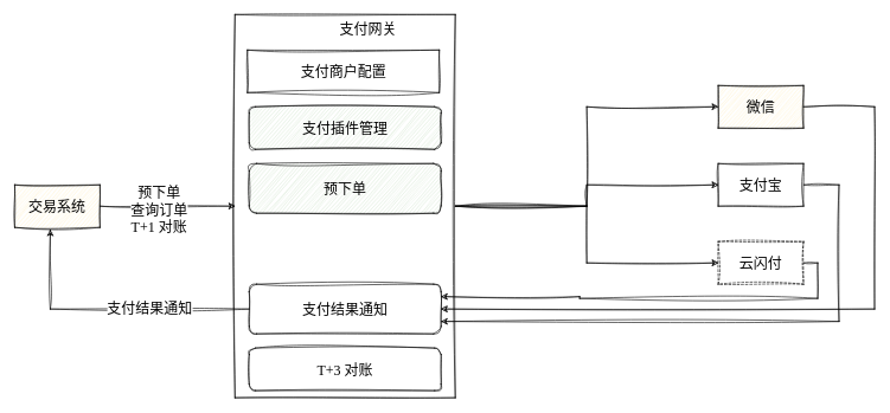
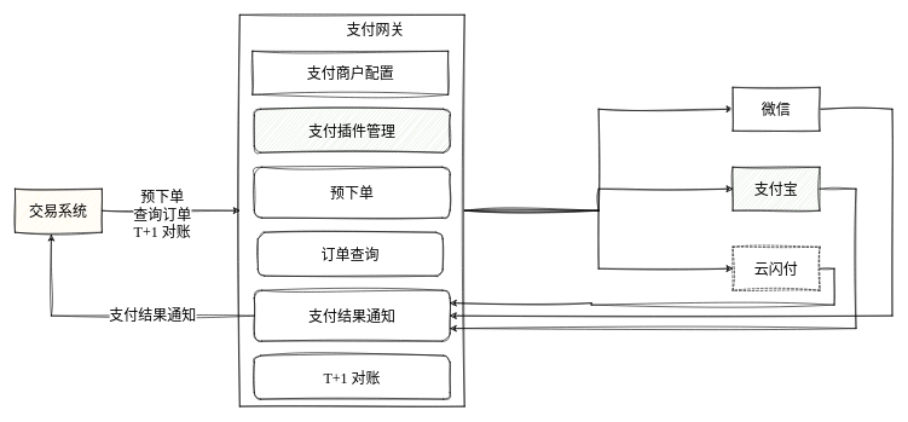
- <mxCell id="8" value="微信" style="rounded=0;whiteSpace=wrap;html=1;sketch=1;hachureGap=4;jiggle=2;curveFitting=1;fontFamily=Architects Daughter;fontSource=https%3A%2F%2Ffonts.googleapis.com%2Fcss%3Ffamily%3DArchitects%2BDaughter;fontSize=20;fillColor=#fff2cc;" vertex="1" parent="1"><mxGeometry x="1010" y="120" width="120" height="60" as="geometry" /></mxCell>
+ <mxCell id="8" value="微信" style="rounded=0;whiteSpace=wrap;html=1;sketch=1;hachureGap=4;jiggle=2;curveFitting=1;fontFamily=Architects Daughter;fontSource=https%3A%2F%2Ffonts.googleapis.com%2Fcss%3Ffamily%3DArchitects%2BDaughter;fontSize=20;" vertex="1" parent="1"><mxGeometry x="1010" y="120" width="120" height="60" as="geometry" /></mxCell>
- <mxCell id="11" value="支付宝" style="rounded=0;whiteSpace=wrap;html=1;sketch=1;hachureGap=4;jiggle=2;curveFitting=1;fontFamily=Architects Daughter;fontSource=https%3A%2F%2Ffonts.googleapis.com%2Fcss%3Ffamily%3DArchitects%2BDaughter;fontSize=20;" vertex="1" parent="1"><mxGeometry x="1010" y="230" width="120" height="60" as="geometry" /></mxCell>
+ <mxCell id="11" value="支付宝" style="rounded=0;whiteSpace=wrap;html=1;sketch=1;hachureGap=4;jiggle=2;curveFitting=1;fontFamily=Architects Daughter;fontSource=https%3A%2F%2Ffonts.googleapis.com%2Fcss%3Ffamily%3DArchitects%2BDaughter;fontSize=20;fillColor=#d5e8d4;" vertex="1" parent="1"><mxGeometry x="1010" y="230" width="120" height="60" as="geometry" /></mxCell>
- <mxCell id="6" value="预下单" style="rounded=1;whiteSpace=wrap;html=1;sketch=1;hachureGap=4;jiggle=2;curveFitting=1;fontFamily=Architects Daughter;fontSource=https%3A%2F%2Ffonts.googleapis.com%2Fcss%3Ffamily%3DArchitects%2BDaughter;fontSize=20;fillColor=#d5e8d4;" vertex="1" parent="1"><mxGeometry x="350" y="230" width="270" height="70" as="geometry" /></mxCell>
+ <mxCell id="6" value="预下单" style="rounded=1;whiteSpace=wrap;html=1;sketch=1;hachureGap=4;jiggle=2;curveFitting=1;fontFamily=Architects Daughter;fontSource=https%3A%2F%2Ffonts.googleapis.com%2Fcss%3Ffamily%3DArchitects%2BDaughter;fontSize=20;" vertex="1" parent="1"><mxGeometry x="350" y="230" width="270" height="70" as="geometry" /></mxCell>
+ <mxCell id="14" value="订单查询" style="rounded=1;whiteSpace=wrap;html=1;sketch=1;hachureGap=4;jiggle=2;curveFitting=1;fontFamily=Architects Daughter;fontSource=https%3A%2F%2Ffonts.googleapis.com%2Fcss%3Ffamily%3DArchitects%2BDaughter;fontSize=20;" vertex="1" parent="1"><mxGeometry x="355" y="320" width="255" height="60" as="geometry" /></mxCell>
- <mxCell id="18" value="T+3 对账" style="rounded=1;whiteSpace=wrap;html=1;sketch=1;hachureGap=4;jiggle=2;curveFitting=1;fontFamily=Architects Daughter;fontSource=https%3A%2F%2Ffonts.googleapis.com%2Fcss%3Ffamily%3DArchitects%2BDaughter;fontSize=20;" vertex="1" parent="1"><mxGeometry x="350" y="490" width="270" height="60" as="geometry" /></mxCell>
+ <mxCell id="18" value="T+1 对账" style="rounded=1;whiteSpace=wrap;html=1;sketch=1;hachureGap=4;jiggle=2;curveFitting=1;fontFamily=Architects Daughter;fontSource=https%3A%2F%2Ffonts.googleapis.com%2Fcss%3Ffamily%3DArchitects%2BDaughter;fontSize=20;" vertex="1" parent="1"><mxGeometry x="350" y="490" width="270" height="60" as="geometry" /></mxCell>
